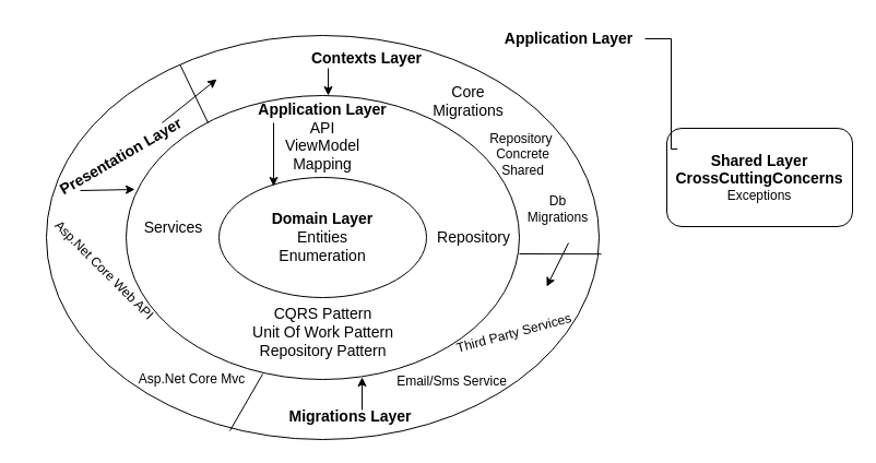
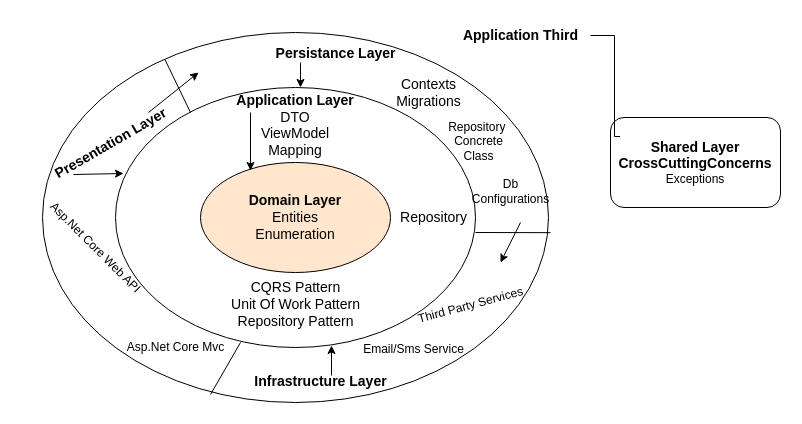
- <mxCell id="28" value="&lt;font style=&quot;font-size: 14px;&quot;&gt;&lt;b&gt;Application Layer&lt;/b&gt;&lt;/font&gt;" style="text;html=1;align=center;verticalAlign=middle;resizable=0;points=[];autosize=1;strokeColor=none;fillColor=none;" vertex="1" parent="1"><mxGeometry x="450" y="20" width="140" height="30" as="geometry" /></mxCell>
+ <mxCell id="28" value="&lt;font style=&quot;font-size: 14px;&quot;&gt;&lt;b&gt;Application Third&lt;/b&gt;&lt;/font&gt;" style="text;html=1;align=center;verticalAlign=middle;resizable=0;points=[];autosize=1;strokeColor=none;fillColor=none;" vertex="1" parent="1"><mxGeometry x="450" y="20" width="140" height="30" as="geometry" /></mxCell>
- <mxCell id="9" value="&lt;font style=&quot;font-size: 14px;&quot;&gt;&lt;b&gt;Contexts Layer&lt;/b&gt;&lt;/font&gt;" style="text;html=1;align=center;verticalAlign=middle;resizable=0;points=[];autosize=1;strokeColor=none;fillColor=none;" parent="1" vertex="1"><mxGeometry x="265" y="38" width="140" height="30" as="geometry" /></mxCell>
+ <mxCell id="9" value="&lt;font style=&quot;font-size: 14px;&quot;&gt;&lt;b&gt;Persistance Layer&lt;/b&gt;&lt;/font&gt;" style="text;html=1;align=center;verticalAlign=middle;resizable=0;points=[];autosize=1;strokeColor=none;fillColor=none;" parent="1" vertex="1"><mxGeometry x="265" y="38" width="140" height="30" as="geometry" /></mxCell>
- <mxCell id="13" value="&lt;font style=&quot;&quot;&gt;&lt;font style=&quot;font-size: 14px;&quot;&gt;Core&lt;br&gt;Migrations&lt;/font&gt;&lt;br&gt;&lt;/font&gt;" style="text;html=1;align=center;verticalAlign=middle;resizable=0;points=[];autosize=1;strokeColor=none;fillColor=none;" parent="1" vertex="1"><mxGeometry x="383" y="67" width="90" height="50" as="geometry" /></mxCell>
+ <mxCell id="13" value="&lt;font style=&quot;&quot;&gt;&lt;font style=&quot;font-size: 14px;&quot;&gt;Contexts&lt;br&gt;Migrations&lt;/font&gt;&lt;br&gt;&lt;/font&gt;" style="text;html=1;align=center;verticalAlign=middle;resizable=0;points=[];autosize=1;strokeColor=none;fillColor=none;" parent="1" vertex="1"><mxGeometry x="383" y="67" width="90" height="50" as="geometry" /></mxCell>
- <mxCell id="3" value="&lt;font style=&quot;font-size: 14px;&quot;&gt;&lt;b&gt;Application Layer&lt;/b&gt;&lt;br&gt;API&lt;br&gt;ViewModel&lt;br&gt;Mapping&lt;br&gt;&lt;/font&gt;" style="ellipse;fillColor=none;align=center;labelPosition=center;verticalLabelPosition=top;verticalAlign=bottom;whiteSpace=wrap;html=1;spacingBottom=-74;" parent="1" vertex="1"><mxGeometry x="115" y="87" width="360" height="260" as="geometry" /></mxCell>
+ <mxCell id="3" value="&lt;font style=&quot;font-size: 14px;&quot;&gt;&lt;b&gt;Application Layer&lt;/b&gt;&lt;br&gt;DTO&lt;br&gt;ViewModel&lt;br&gt;Mapping&lt;br&gt;&lt;/font&gt;" style="ellipse;fillColor=none;align=center;labelPosition=center;verticalLabelPosition=top;verticalAlign=bottom;whiteSpace=wrap;html=1;spacingBottom=-74;" parent="1" vertex="1"><mxGeometry x="115" y="87" width="360" height="260" as="geometry" /></mxCell>
- <mxCell id="14" value="Repository&amp;nbsp;&lt;br&gt;Concrete&lt;br&gt;Shared" style="text;html=1;align=center;verticalAlign=middle;resizable=0;points=[];autosize=1;strokeColor=none;fillColor=none;" parent="1" vertex="1"><mxGeometry x="438" y="111" width="80" height="60" as="geometry" /></mxCell>
+ <mxCell id="14" value="Repository&amp;nbsp;&lt;br&gt;Concrete&lt;br&gt;Class" style="text;html=1;align=center;verticalAlign=middle;resizable=0;points=[];autosize=1;strokeColor=none;fillColor=none;" parent="1" vertex="1"><mxGeometry x="438" y="111" width="80" height="60" as="geometry" /></mxCell>
- <mxCell id="15" value="Db&lt;br&gt;Migrations" style="text;html=1;align=center;verticalAlign=middle;resizable=0;points=[];autosize=1;strokeColor=none;fillColor=none;" parent="1" vertex="1"><mxGeometry x="460" y="171" width="100" height="40" as="geometry" /></mxCell>
+ <mxCell id="15" value="Db&lt;br&gt;Configurations" style="text;html=1;align=center;verticalAlign=middle;resizable=0;points=[];autosize=1;strokeColor=none;fillColor=none;" parent="1" vertex="1"><mxGeometry x="460" y="171" width="100" height="40" as="geometry" /></mxCell>
- <mxCell id="6" value="&lt;font style=&quot;font-size: 14px;&quot;&gt;Services&lt;/font&gt;" style="text;html=1;align=center;verticalAlign=middle;resizable=0;points=[];autosize=1;strokeColor=none;fillColor=none;" parent="1" vertex="1"><mxGeometry x="118" y="193" width="80" height="30" as="geometry" /></mxCell>
- <mxCell id="2" value="&lt;div style=&quot;&quot;&gt;&lt;b style=&quot;font-size: 14px; background-color: initial;&quot;&gt;Domain Layer&lt;/b&gt;&lt;/div&gt;&lt;div style=&quot;&quot;&gt;&lt;span style=&quot;font-size: 14px; background-color: initial;&quot;&gt;Entities&lt;/span&gt;&lt;/div&gt;&lt;div style=&quot;&quot;&gt;&lt;span style=&quot;font-size: 14px; background-color: initial;&quot;&gt;Enumeration&lt;/span&gt;&lt;/div&gt;" style="ellipse;whiteSpace=wrap;html=1;align=center;" parent="1" vertex="1"><mxGeometry x="200" y="162" width="190" height="110" as="geometry" /></mxCell>
+ <mxCell id="2" value="&lt;div style=&quot;&quot;&gt;&lt;b style=&quot;font-size: 14px; background-color: initial;&quot;&gt;Domain Layer&lt;/b&gt;&lt;/div&gt;&lt;div style=&quot;&quot;&gt;&lt;span style=&quot;font-size: 14px; background-color: initial;&quot;&gt;Entities&lt;/span&gt;&lt;/div&gt;&lt;div style=&quot;&quot;&gt;&lt;span style=&quot;font-size: 14px; background-color: initial;&quot;&gt;Enumeration&lt;/span&gt;&lt;/div&gt;" style="ellipse;whiteSpace=wrap;html=1;align=center;fillColor=#ffe6cc;" parent="1" vertex="1"><mxGeometry x="200" y="162" width="190" height="110" as="geometry" /></mxCell>
- <mxCell id="17" value="&lt;b&gt;&lt;font style=&quot;font-size: 14px;&quot;&gt;Migrations Layer&lt;/font&gt;&lt;/b&gt;" style="text;html=1;align=center;verticalAlign=middle;resizable=0;points=[];autosize=1;strokeColor=none;fillColor=none;" parent="1" vertex="1"><mxGeometry x="240" y="366" width="160" height="30" as="geometry" /></mxCell>
+ <mxCell id="17" value="&lt;b&gt;&lt;font style=&quot;font-size: 14px;&quot;&gt;Infrastructure Layer&lt;/font&gt;&lt;/b&gt;" style="text;html=1;align=center;verticalAlign=middle;resizable=0;points=[];autosize=1;strokeColor=none;fillColor=none;" parent="1" vertex="1"><mxGeometry x="240" y="366" width="160" height="30" as="geometry" /></mxCell>
